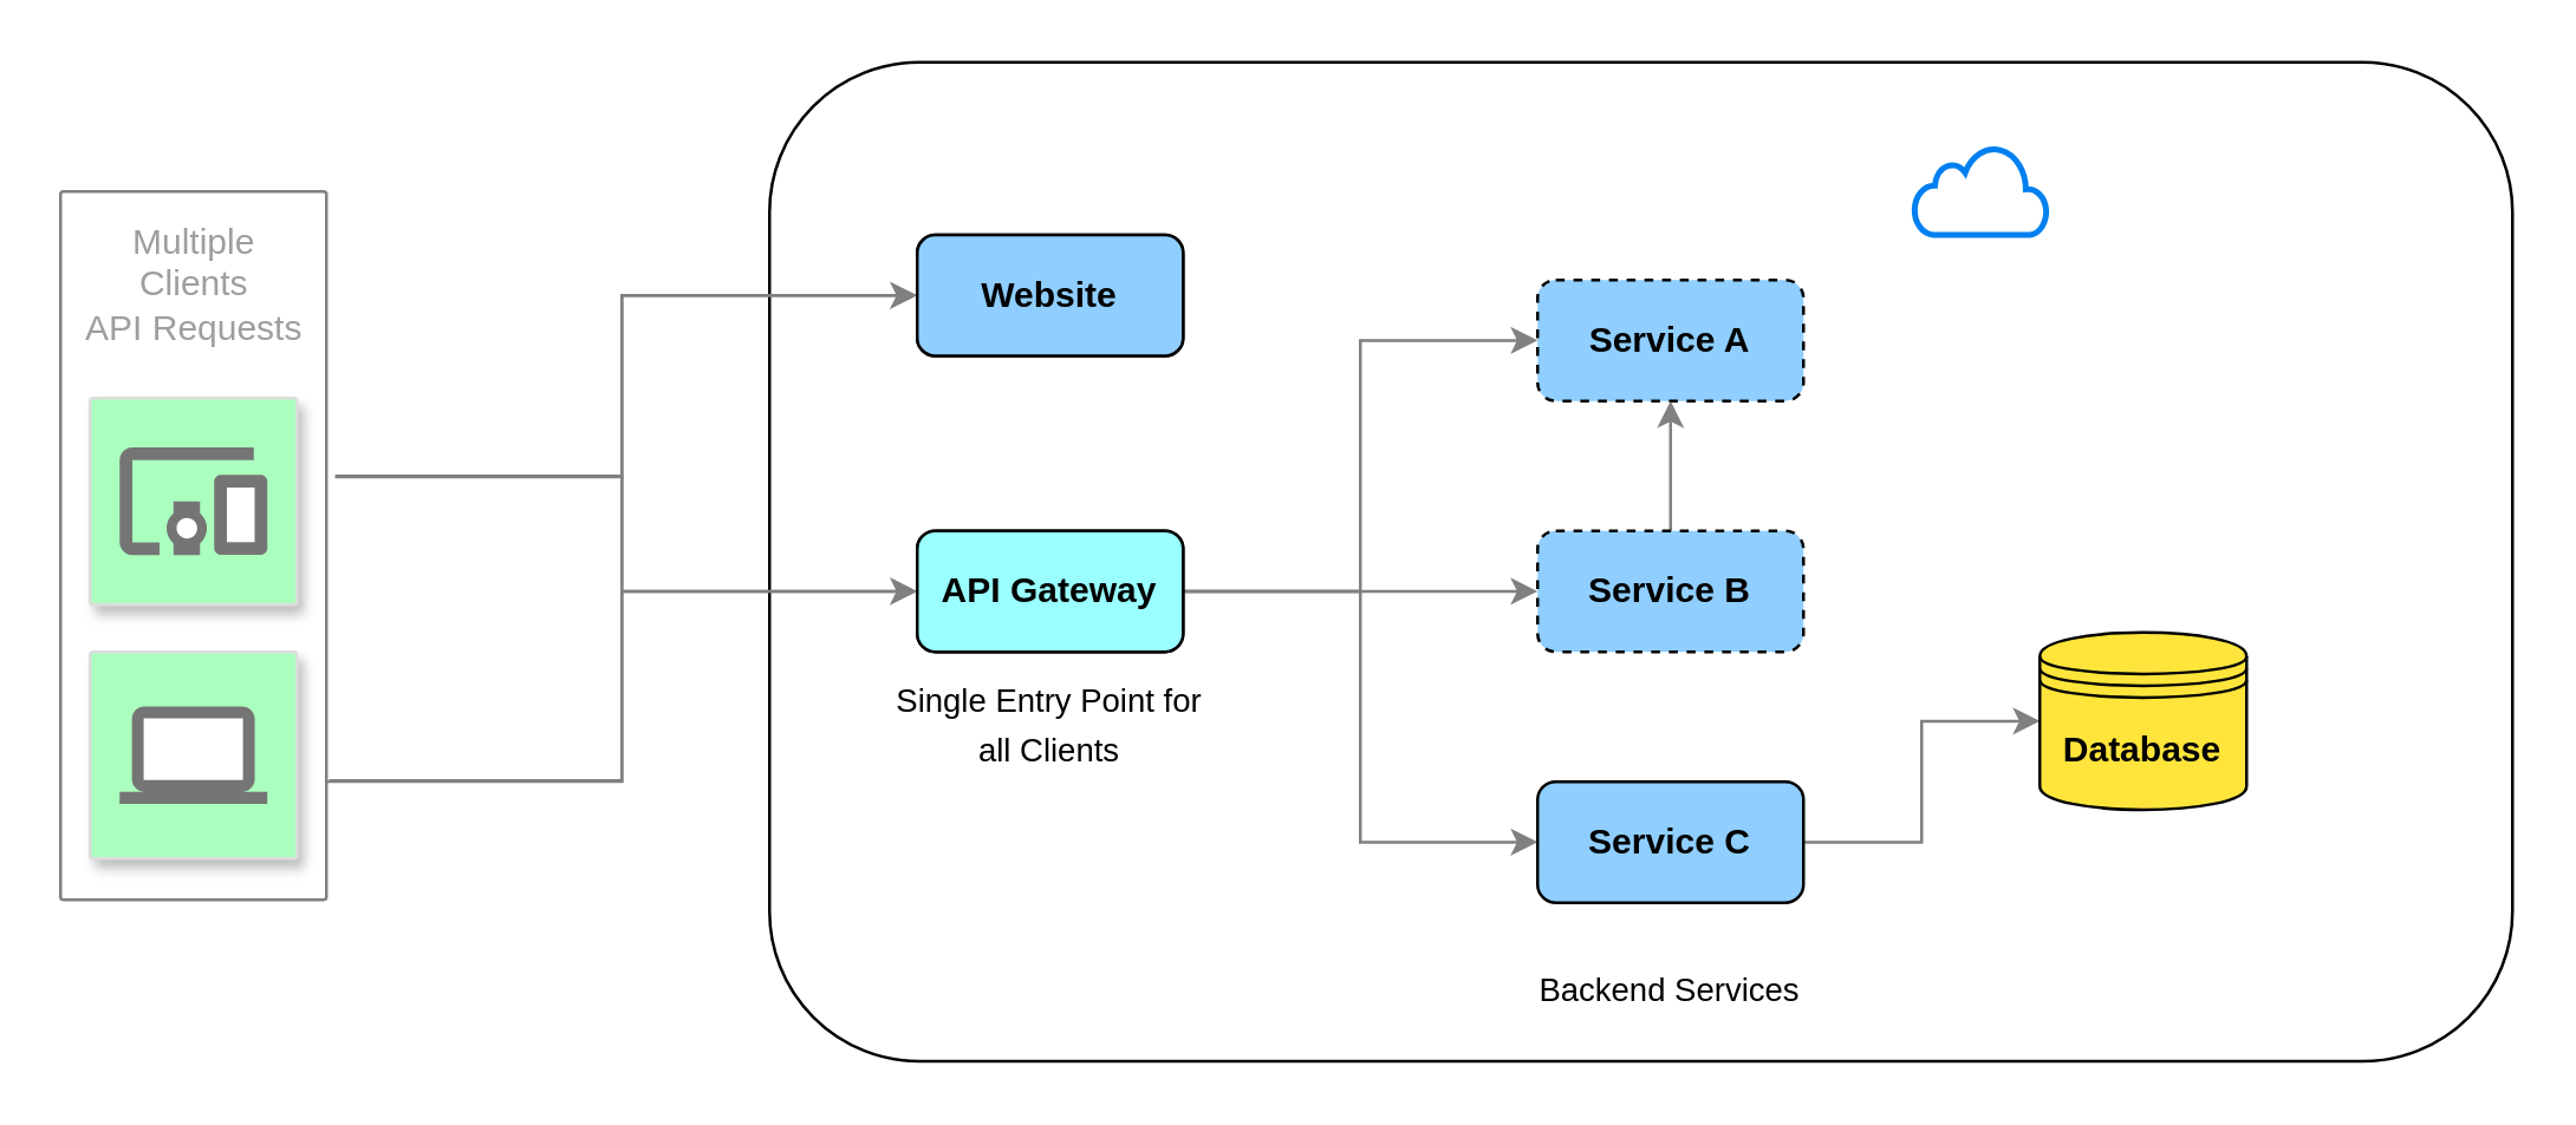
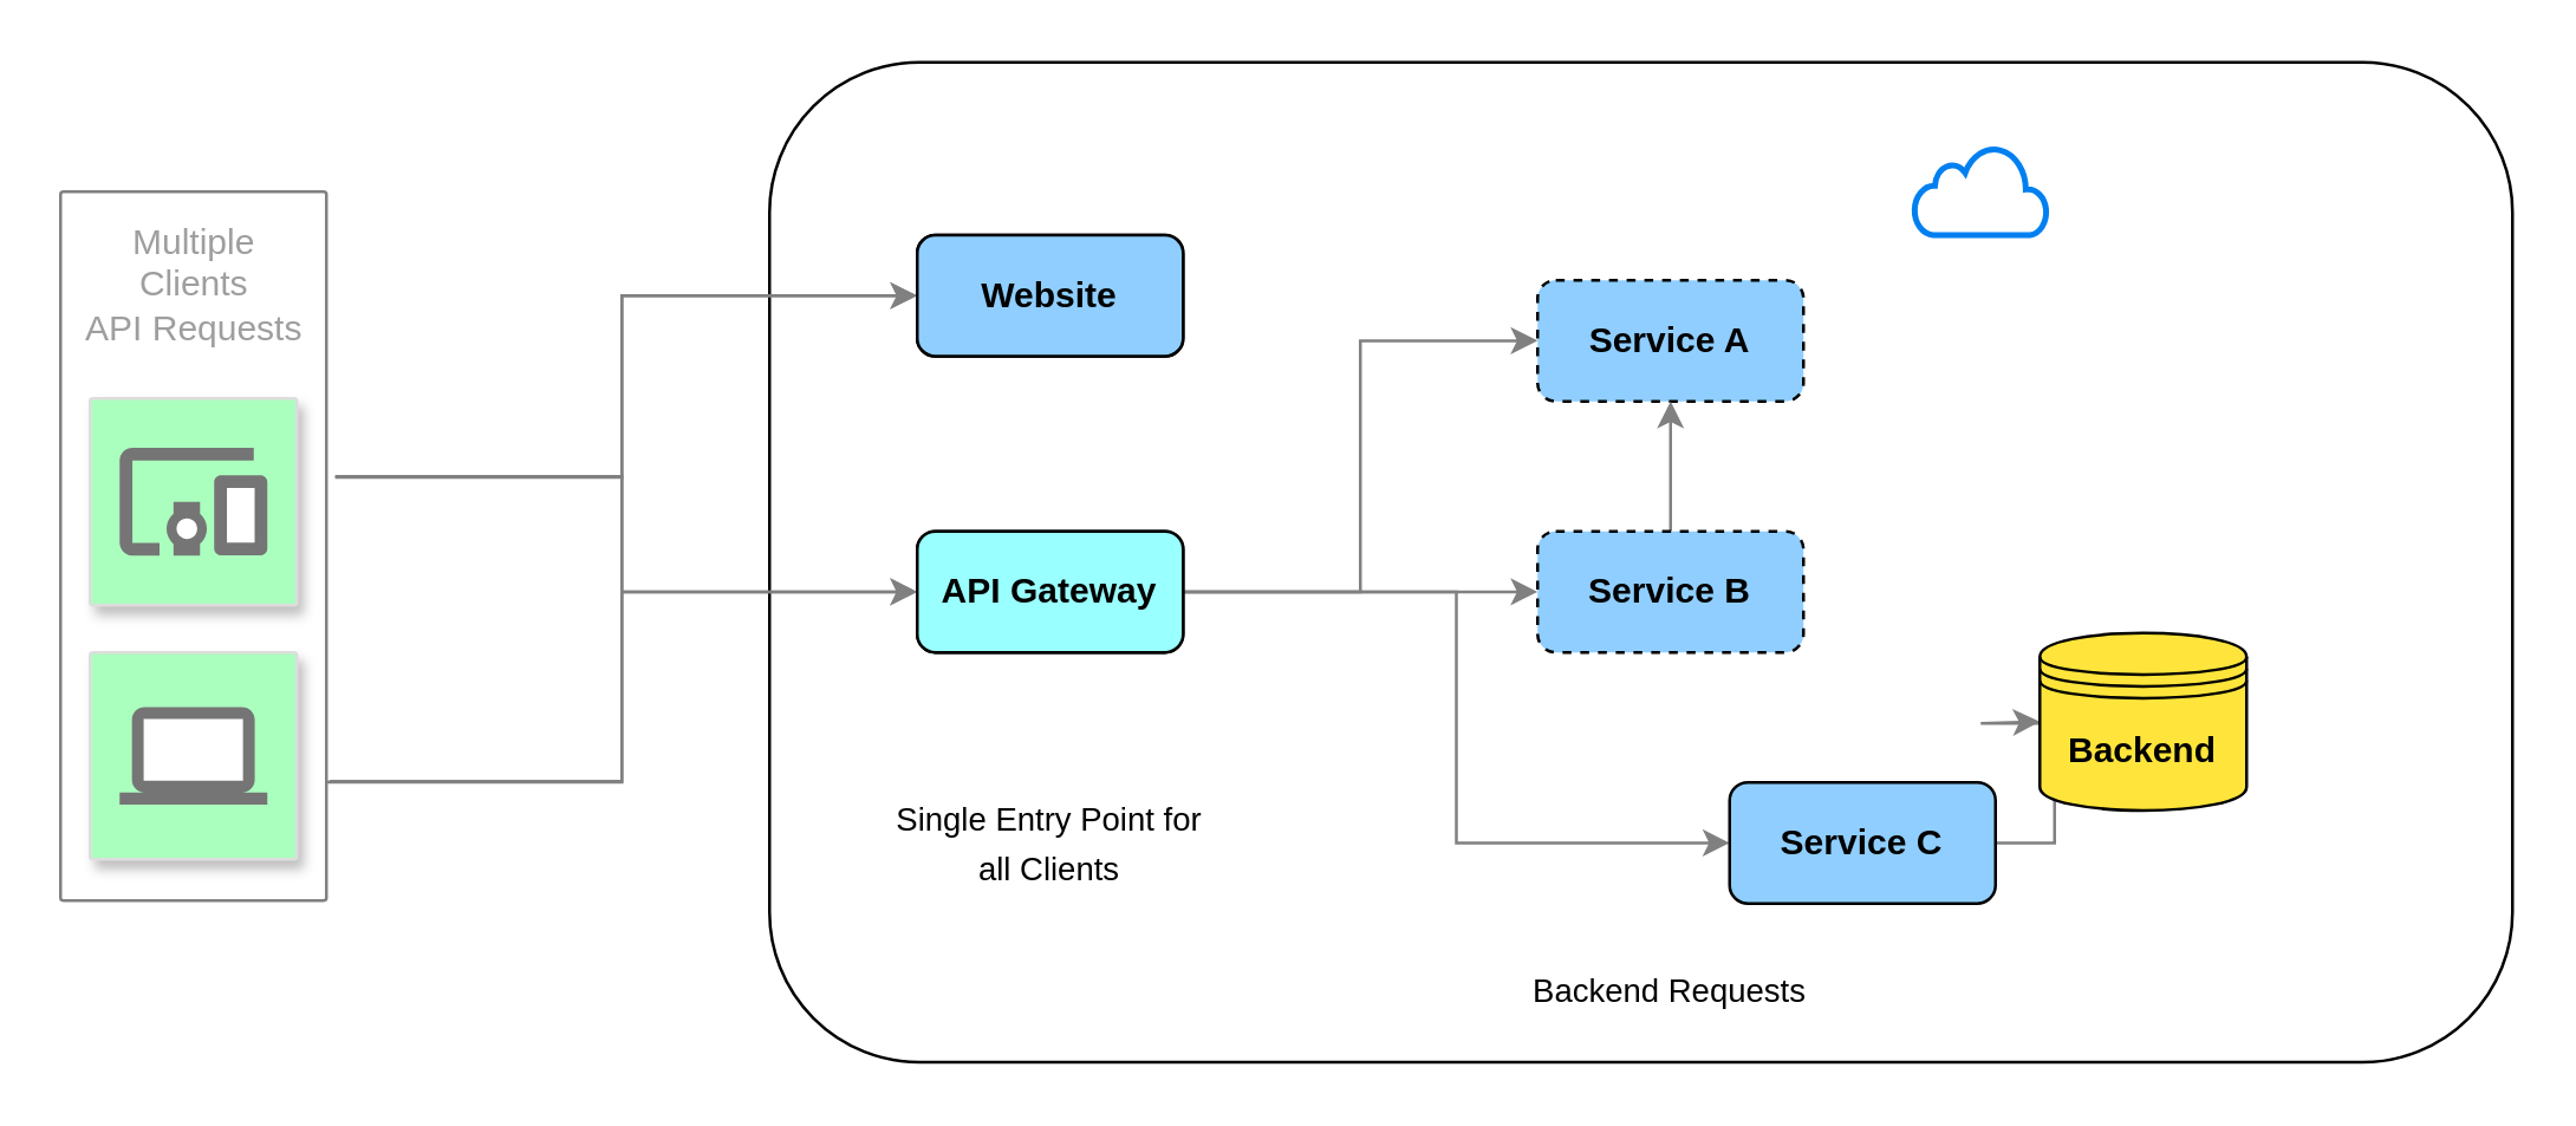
- <mxCell id="23" value="&lt;font style=&quot;font-size: 11px&quot;&gt;Single Entry Point for all Clients&lt;/font&gt;" style="text;html=1;strokeColor=none;fillColor=none;align=center;verticalAlign=middle;whiteSpace=wrap;rounded=0;fontFamily=Helvetica;fontSize=14;" vertex="1" parent="1"><mxGeometry x="300" y="228.75" width="110" height="30" as="geometry" /></mxCell>
+ <mxCell id="23" value="&lt;font style=&quot;font-size: 11px&quot;&gt;Single Entry Point for all Clients&lt;/font&gt;" style="text;html=1;strokeColor=none;fillColor=none;align=center;verticalAlign=middle;whiteSpace=wrap;rounded=0;fontFamily=Helvetica;fontSize=14;" vertex="1" parent="1"><mxGeometry x="300" y="268.75" width="110" height="30" as="geometry" /></mxCell>
- <mxCell id="21" value="Database" style="shape=datastore;whiteSpace=wrap;html=1;fontStyle=1;fillColor=#FFE53B;" vertex="1" parent="1"><mxGeometry x="690" y="213.75" width="70" height="60" as="geometry" /></mxCell>
+ <mxCell id="21" value="Backend" style="shape=datastore;whiteSpace=wrap;html=1;fontStyle=1;fillColor=#FFE53B;" vertex="1" parent="1"><mxGeometry x="690" y="213.75" width="70" height="60" as="geometry" /></mxCell>
- <mxCell id="20" value="Service C" style="rounded=1;whiteSpace=wrap;html=1;fontStyle=1;fillColor=#8FCEFF;" vertex="1" parent="1"><mxGeometry x="520" y="264.25" width="90" height="41" as="geometry" /></mxCell>
+ <mxCell id="20" value="Service C" style="rounded=1;whiteSpace=wrap;html=1;fontStyle=1;fillColor=#8FCEFF;" vertex="1" parent="1"><mxGeometry x="585" y="264.25" width="90" height="41" as="geometry" /></mxCell>
- <mxCell id="24" value="&lt;font style=&quot;font-size: 11px&quot;&gt;Backend Services&lt;/font&gt;" style="text;html=1;strokeColor=none;fillColor=none;align=center;verticalAlign=middle;whiteSpace=wrap;rounded=0;fontFamily=Helvetica;fontSize=14;" vertex="1" parent="1"><mxGeometry x="510" y="319" width="110" height="30" as="geometry" /></mxCell>
+ <mxCell id="24" value="&lt;font style=&quot;font-size: 11px&quot;&gt;Backend Requests&lt;/font&gt;" style="text;html=1;strokeColor=none;fillColor=none;align=center;verticalAlign=middle;whiteSpace=wrap;rounded=0;fontFamily=Helvetica;fontSize=14;" vertex="1" parent="1"><mxGeometry x="510" y="319" width="110" height="30" as="geometry" /></mxCell>
